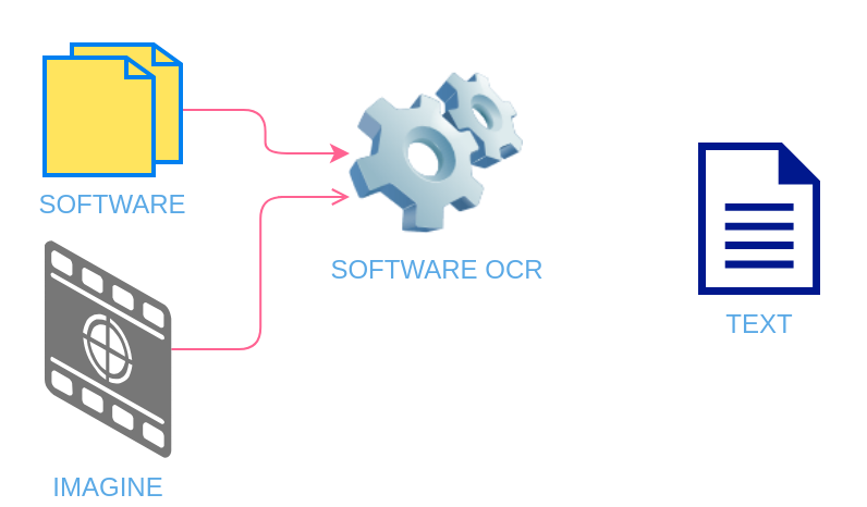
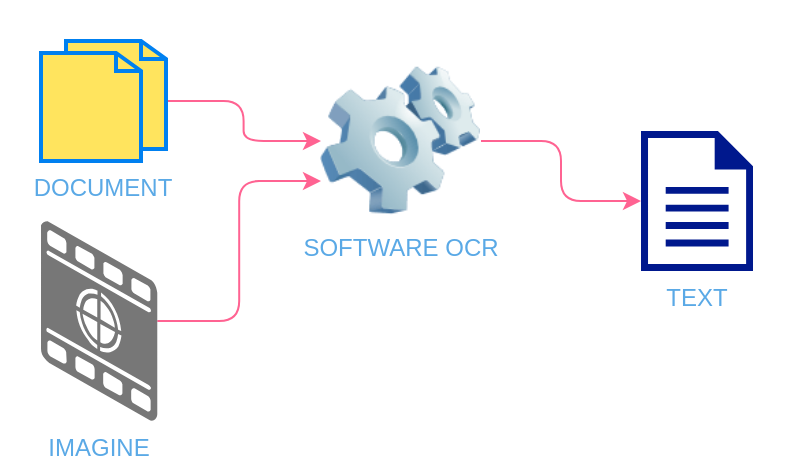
+ <mxCell id="6" style="edgeStyle=orthogonalEdgeStyle;curved=0;rounded=1;sketch=0;orthogonalLoop=1;jettySize=auto;html=1;fontColor=#5AA9E6;strokeColor=#FF6392;fillColor=#FFE45E;" edge="1" parent="1" source="7" target="8"><mxGeometry relative="1" as="geometry" /></mxCell>
- <mxCell id="4" style="edgeStyle=orthogonalEdgeStyle;curved=0;rounded=1;sketch=0;orthogonalLoop=1;jettySize=auto;html=1;entryX=0;entryY=0.75;entryDx=0;entryDy=0;fontColor=#5AA9E6;strokeColor=#FF6392;fillColor=#FFE45E;endArrow=open;" edge="1" parent="1" source="5" target="7"><mxGeometry relative="1" as="geometry" /></mxCell>
+ <mxCell id="4" style="edgeStyle=orthogonalEdgeStyle;curved=0;rounded=1;sketch=0;orthogonalLoop=1;jettySize=auto;html=1;entryX=0;entryY=0.75;entryDx=0;entryDy=0;fontColor=#5AA9E6;strokeColor=#FF6392;fillColor=#FFE45E;" edge="1" parent="1" source="5" target="7"><mxGeometry relative="1" as="geometry" /></mxCell>
- <mxCell id="3" value="SOFTWARE" style="html=1;verticalLabelPosition=bottom;align=center;labelBackgroundColor=#ffffff;verticalAlign=top;strokeWidth=2;strokeColor=#0080F0;shadow=0;dashed=0;shape=mxgraph.ios7.icons.documents;rounded=0;sketch=0;fontColor=#5AA9E6;fillColor=#FFE45E;" vertex="1" parent="1"><mxGeometry x="20" y="20" width="62.5" height="60" as="geometry" /></mxCell>
+ <mxCell id="3" value="DOCUMENT" style="html=1;verticalLabelPosition=bottom;align=center;labelBackgroundColor=#ffffff;verticalAlign=top;strokeWidth=2;strokeColor=#0080F0;shadow=0;dashed=0;shape=mxgraph.ios7.icons.documents;rounded=0;sketch=0;fontColor=#5AA9E6;fillColor=#FFE45E;" vertex="1" parent="1"><mxGeometry x="20" y="20" width="62.5" height="60" as="geometry" /></mxCell>
